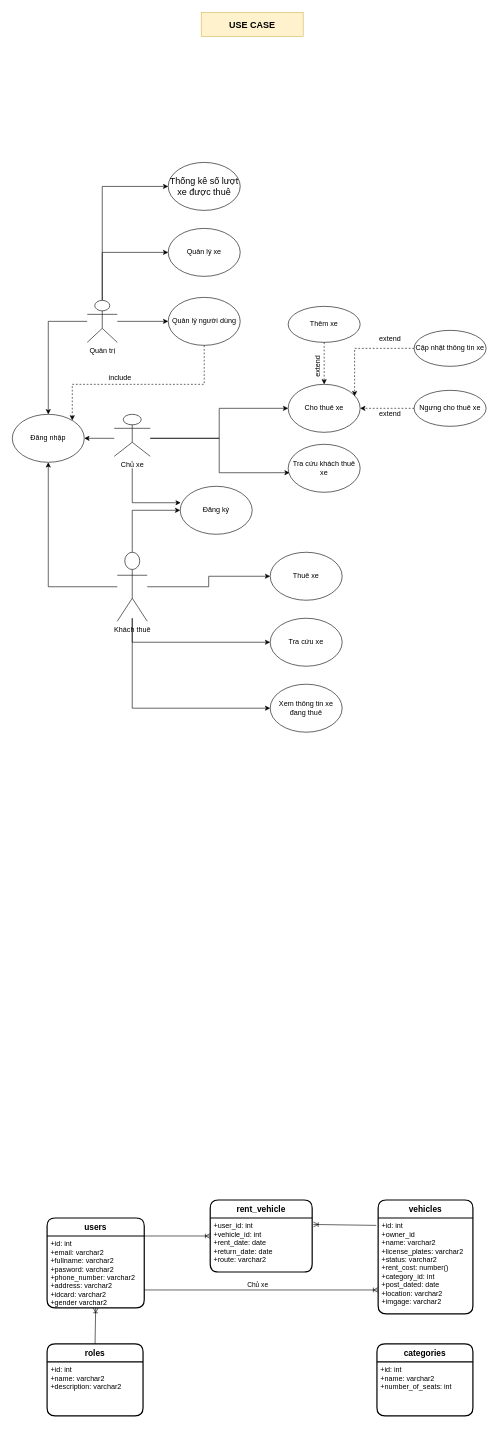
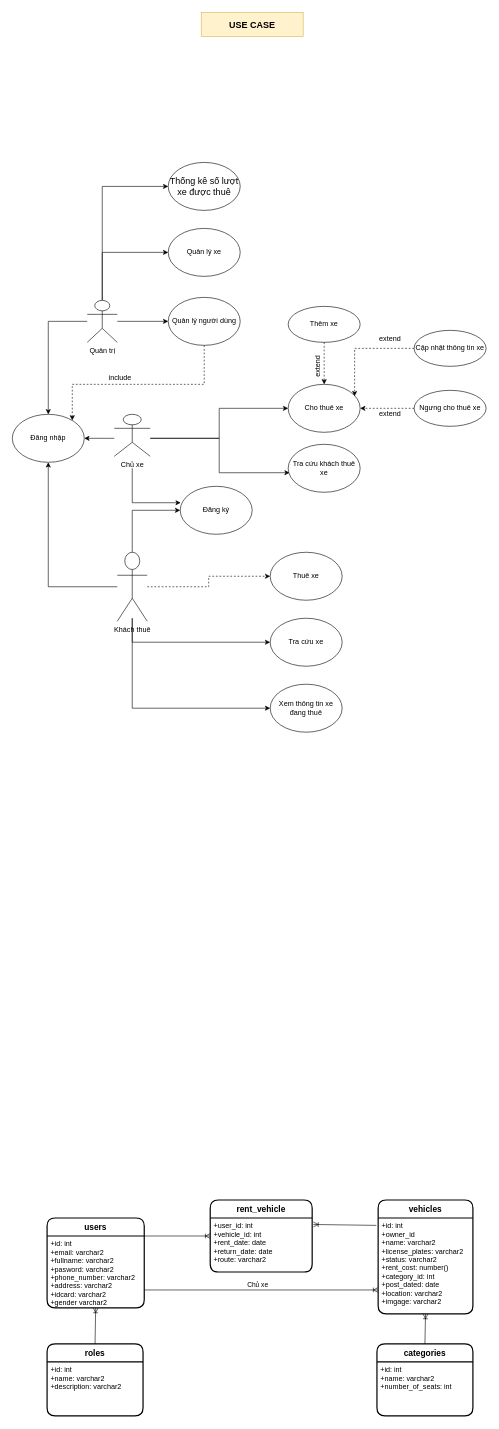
- <mxCell id="13" style="edgeStyle=orthogonalEdgeStyle;rounded=0;orthogonalLoop=1;jettySize=auto;html=1;" parent="1" source="17" target="20" edge="1"><mxGeometry relative="1" as="geometry" /></mxCell>
+ <mxCell id="13" style="edgeStyle=orthogonalEdgeStyle;rounded=0;orthogonalLoop=1;jettySize=auto;html=1;dashed=1;" parent="1" source="17" target="20" edge="1"><mxGeometry relative="1" as="geometry" /></mxCell>
+ <mxCell id="56" value="" style="fontSize=12;html=1;endArrow=ERoneToMany;rounded=0;exitX=0.5;exitY=0;exitDx=0;exitDy=0;entryX=0.5;entryY=1;entryDx=0;entryDy=0;entryPerimeter=0;" parent="1" source="47" target="46" edge="1"><mxGeometry width="100" height="100" relative="1" as="geometry"><mxPoint x="709.5" y="2220" as="sourcePoint" /><mxPoint x="710" y="2150" as="targetPoint" /><Array as="points"><mxPoint x="709" y="2190" /></Array></mxGeometry></mxCell>
